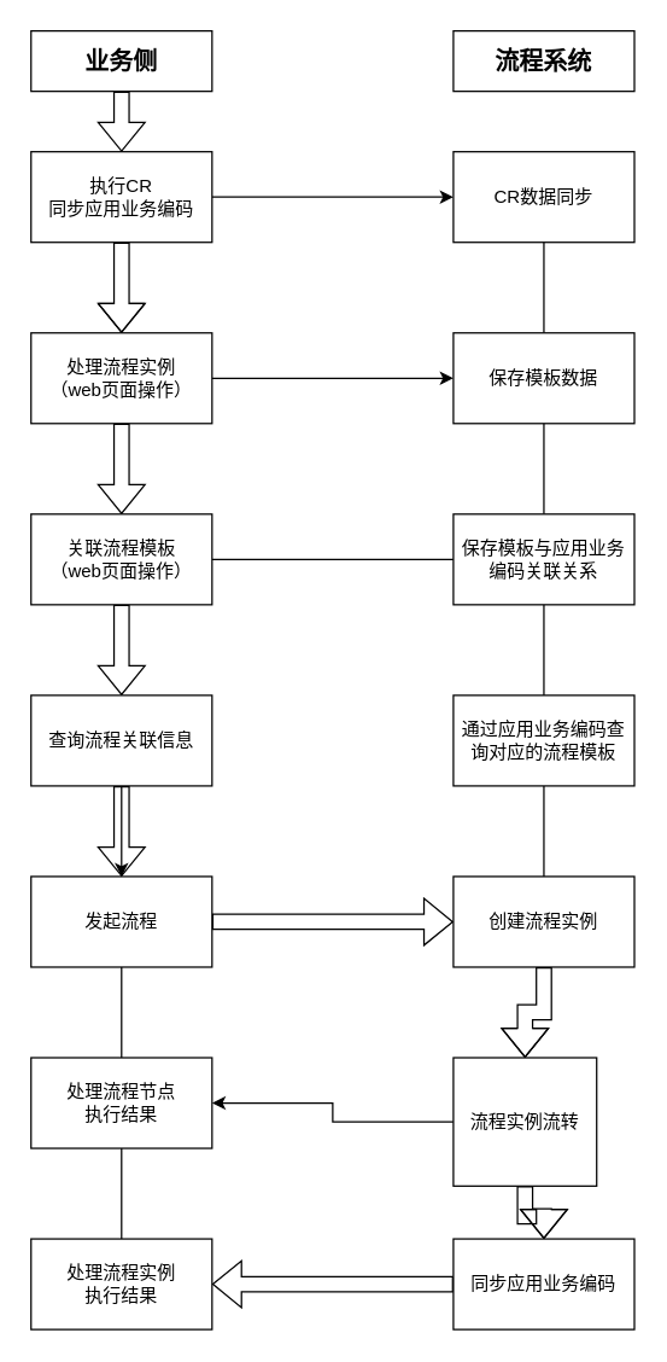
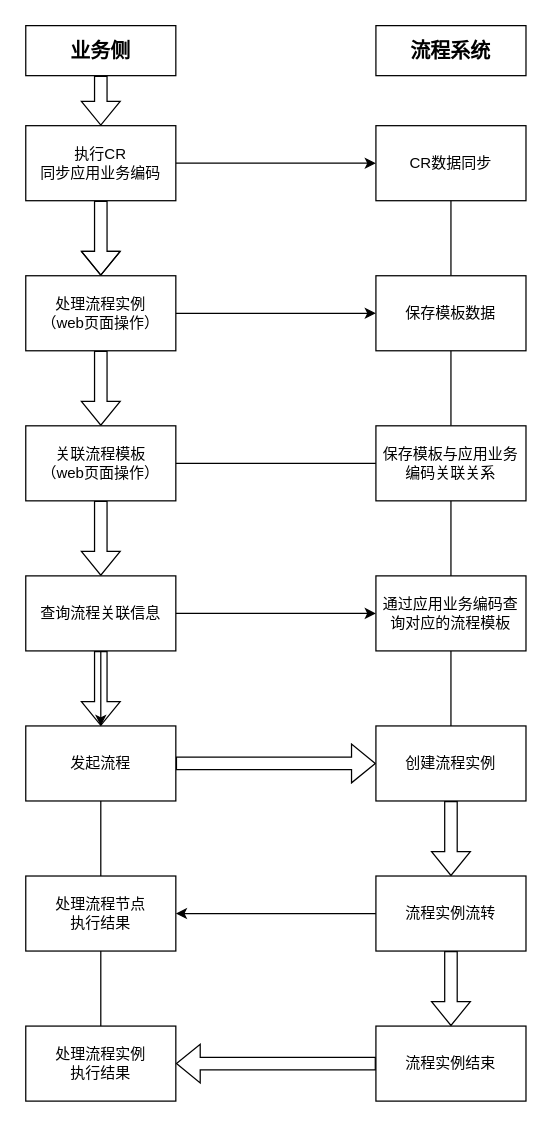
+ <mxCell id="22" style="edgeStyle=orthogonalEdgeStyle;rounded=0;orthogonalLoop=1;jettySize=auto;html=1;exitX=1;exitY=0.5;exitDx=0;exitDy=0;entryX=0;entryY=0.5;entryDx=0;entryDy=0;" edge="1" parent="1" source="24" target="30"><mxGeometry relative="1" as="geometry" /></mxCell>
- <mxCell id="35" value="流程实例流转" style="rounded=0;whiteSpace=wrap;html=1;" vertex="1" parent="1"><mxGeometry x="300" y="700" width="95" height="85" as="geometry" /></mxCell>
+ <mxCell id="35" value="流程实例流转" style="rounded=0;whiteSpace=wrap;html=1;" vertex="1" parent="1"><mxGeometry x="300" y="700" width="120" height="60" as="geometry" /></mxCell>
- <mxCell id="37" value="同步应用业务编码" style="rounded=0;whiteSpace=wrap;html=1;" vertex="1" parent="1"><mxGeometry x="300" y="820" width="120" height="60" as="geometry" /></mxCell>
+ <mxCell id="37" value="流程实例结束" style="rounded=0;whiteSpace=wrap;html=1;" vertex="1" parent="1"><mxGeometry x="300" y="820" width="120" height="60" as="geometry" /></mxCell>
